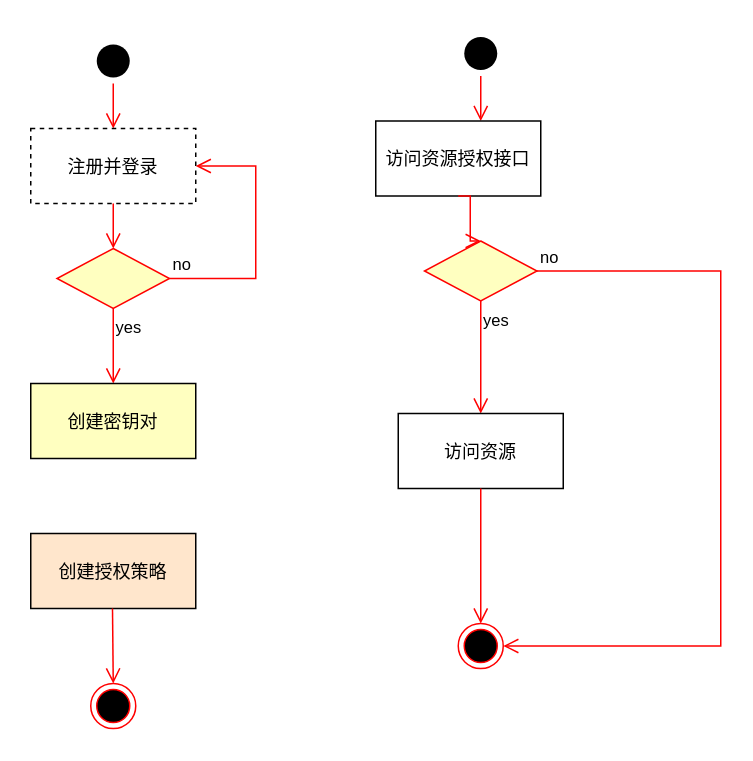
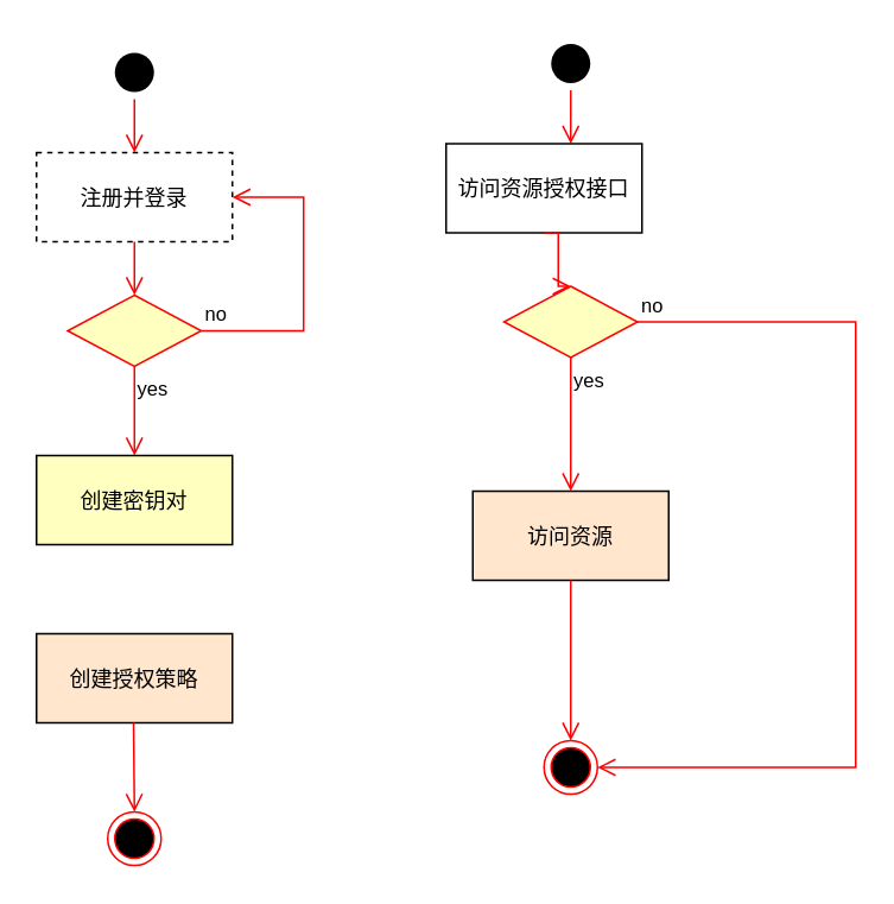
- <mxCell id="20" value="访问资源" style="" vertex="1" parent="1"><mxGeometry x="265" y="275" width="110" height="50" as="geometry" /></mxCell>
+ <mxCell id="20" value="访问资源" style="fillColor=#ffe6cc;" vertex="1" parent="1"><mxGeometry x="265" y="275" width="110" height="50" as="geometry" /></mxCell>
